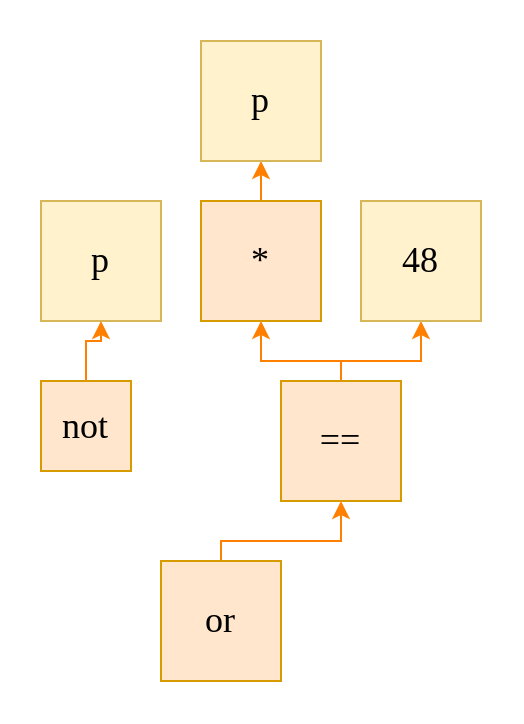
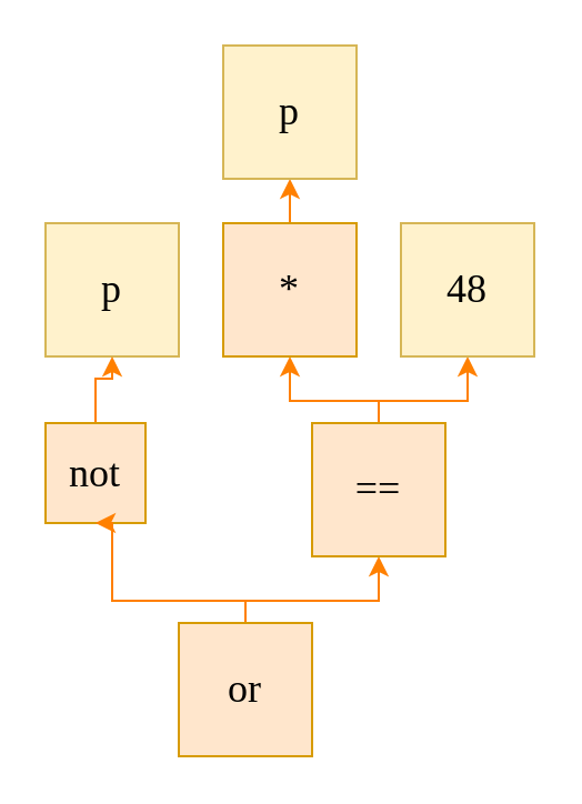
+ <mxCell id="5" style="edgeStyle=orthogonalEdgeStyle;rounded=0;orthogonalLoop=1;jettySize=auto;html=1;exitX=0.5;exitY=0;exitDx=0;exitDy=0;entryX=0.5;entryY=1;entryDx=0;entryDy=0;fontSize=18;fontFamily=IBM Plex Mono;fontSource=https%3A%2F%2Ffonts.googleapis.com%2Fcss%3Ffamily%3DIBM%2BPlex%2BMono;strokeColor=#FF8000;" parent="1" source="15" target="4" edge="1"><mxGeometry relative="1" as="geometry"><Array as="points"><mxPoint x="110" y="270" /><mxPoint x="50" y="270" /></Array></mxGeometry></mxCell>
